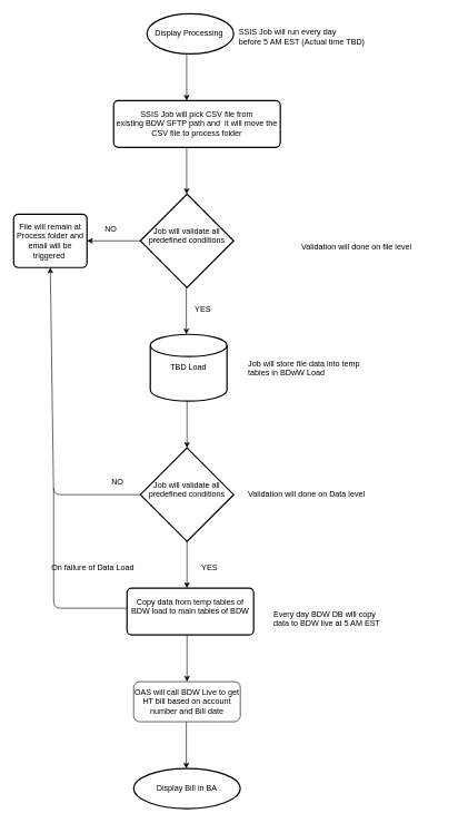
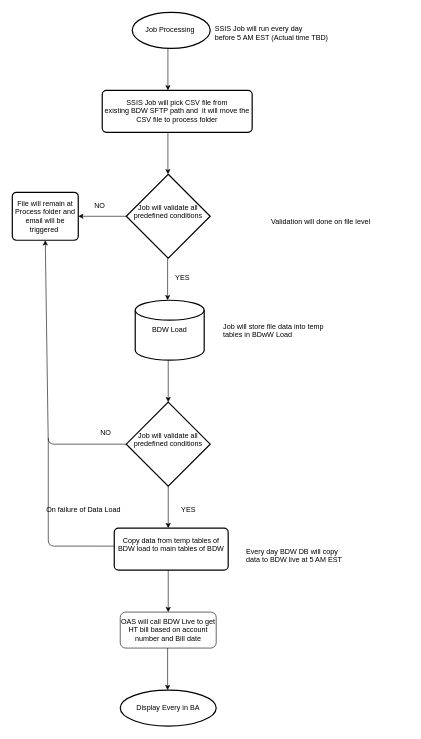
- <mxCell id="2" value="Display Processing&amp;nbsp;" style="strokeWidth=2;html=1;shape=mxgraph.flowchart.start_1;whiteSpace=wrap;" parent="1" vertex="1"><mxGeometry x="220" y="20" width="130" height="60" as="geometry" /></mxCell>
+ <mxCell id="2" value="Job Processing&amp;nbsp;" style="strokeWidth=2;html=1;shape=mxgraph.flowchart.start_1;whiteSpace=wrap;" parent="1" vertex="1"><mxGeometry x="220" y="20" width="130" height="60" as="geometry" /></mxCell>
- <mxCell id="10" value="TBD Load" style="strokeWidth=2;html=1;shape=mxgraph.flowchart.database;whiteSpace=wrap;" parent="1" vertex="1"><mxGeometry x="225" y="500" width="115" height="100" as="geometry" /></mxCell>
+ <mxCell id="10" value="BDW Load" style="strokeWidth=2;html=1;shape=mxgraph.flowchart.database;whiteSpace=wrap;" parent="1" vertex="1"><mxGeometry x="225" y="500" width="115" height="100" as="geometry" /></mxCell>
- <mxCell id="19" value="Validation will done on Data level" style="text;html=1;resizable=0;points=[];autosize=1;align=left;verticalAlign=top;spacingTop=-4;" parent="1" vertex="1"><mxGeometry x="370" y="730" width="190" height="20" as="geometry" /></mxCell>
- <mxCell id="27" value="Display Bill in BA" style="strokeWidth=2;html=1;shape=mxgraph.flowchart.start_1;whiteSpace=wrap;" parent="1" vertex="1"><mxGeometry x="200" y="1150" width="160" height="60" as="geometry" /></mxCell>
+ <mxCell id="27" value="Display Every in BA" style="strokeWidth=2;html=1;shape=mxgraph.flowchart.start_1;whiteSpace=wrap;" parent="1" vertex="1"><mxGeometry x="200" y="1150" width="160" height="60" as="geometry" /></mxCell>
